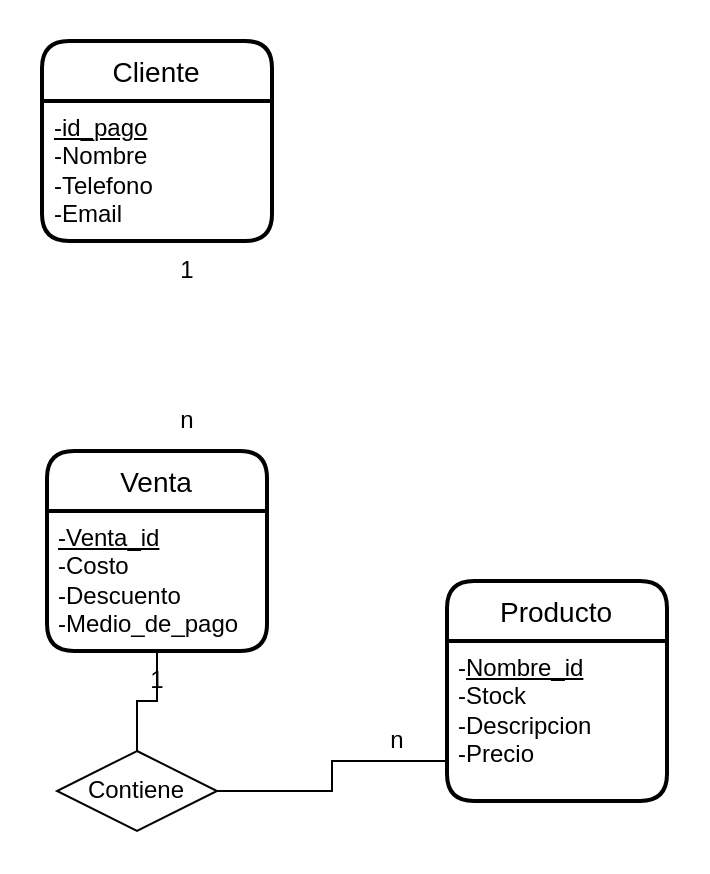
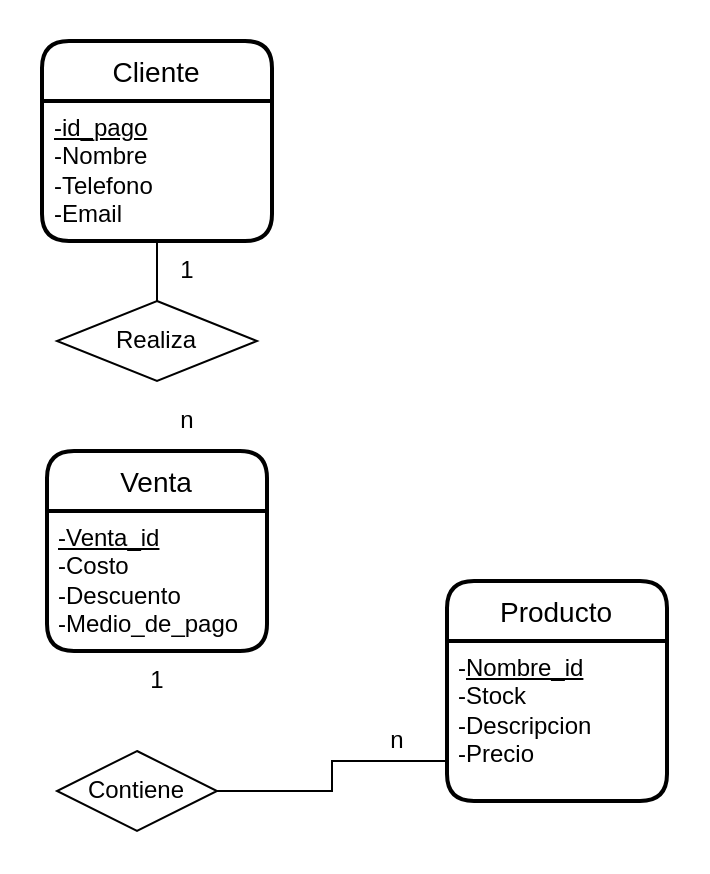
+ <mxCell id="2" style="edgeStyle=orthogonalEdgeStyle;rounded=0;orthogonalLoop=1;jettySize=auto;html=1;entryX=0.5;entryY=0;entryDx=0;entryDy=0;endArrow=none;endFill=0;exitX=0.5;exitY=1;exitDx=0;exitDy=0;" parent="1" source="8" target="4" edge="1"><mxGeometry relative="1" as="geometry"><mxPoint x="63" y="125" as="sourcePoint" /></mxGeometry></mxCell>
+ <mxCell id="4" value="Realiza" style="shape=rhombus;perimeter=rhombusPerimeter;whiteSpace=wrap;html=1;align=center;" parent="1" vertex="1"><mxGeometry x="28" y="150" width="100" height="40" as="geometry" /></mxCell>
- <mxCell id="3" style="edgeStyle=orthogonalEdgeStyle;rounded=0;orthogonalLoop=1;jettySize=auto;html=1;entryX=0.5;entryY=0;entryDx=0;entryDy=0;endArrow=none;endFill=0;exitX=0.5;exitY=1;exitDx=0;exitDy=0;" parent="1" source="10" target="6" edge="1"><mxGeometry relative="1" as="geometry"><mxPoint x="63" y="295" as="sourcePoint" /></mxGeometry></mxCell>
